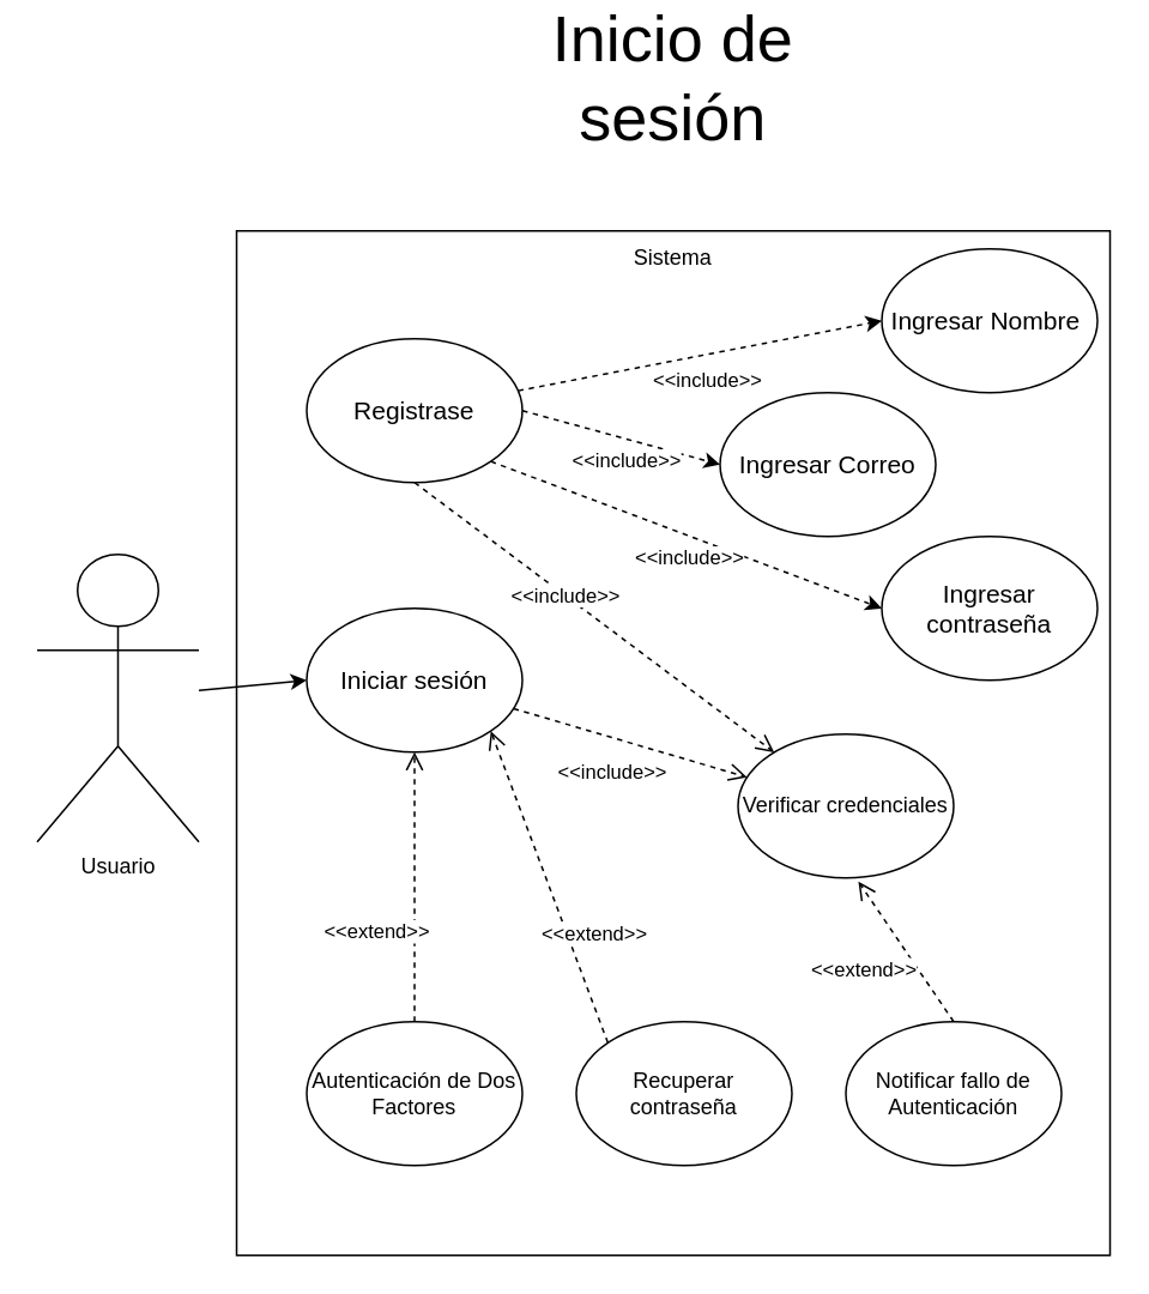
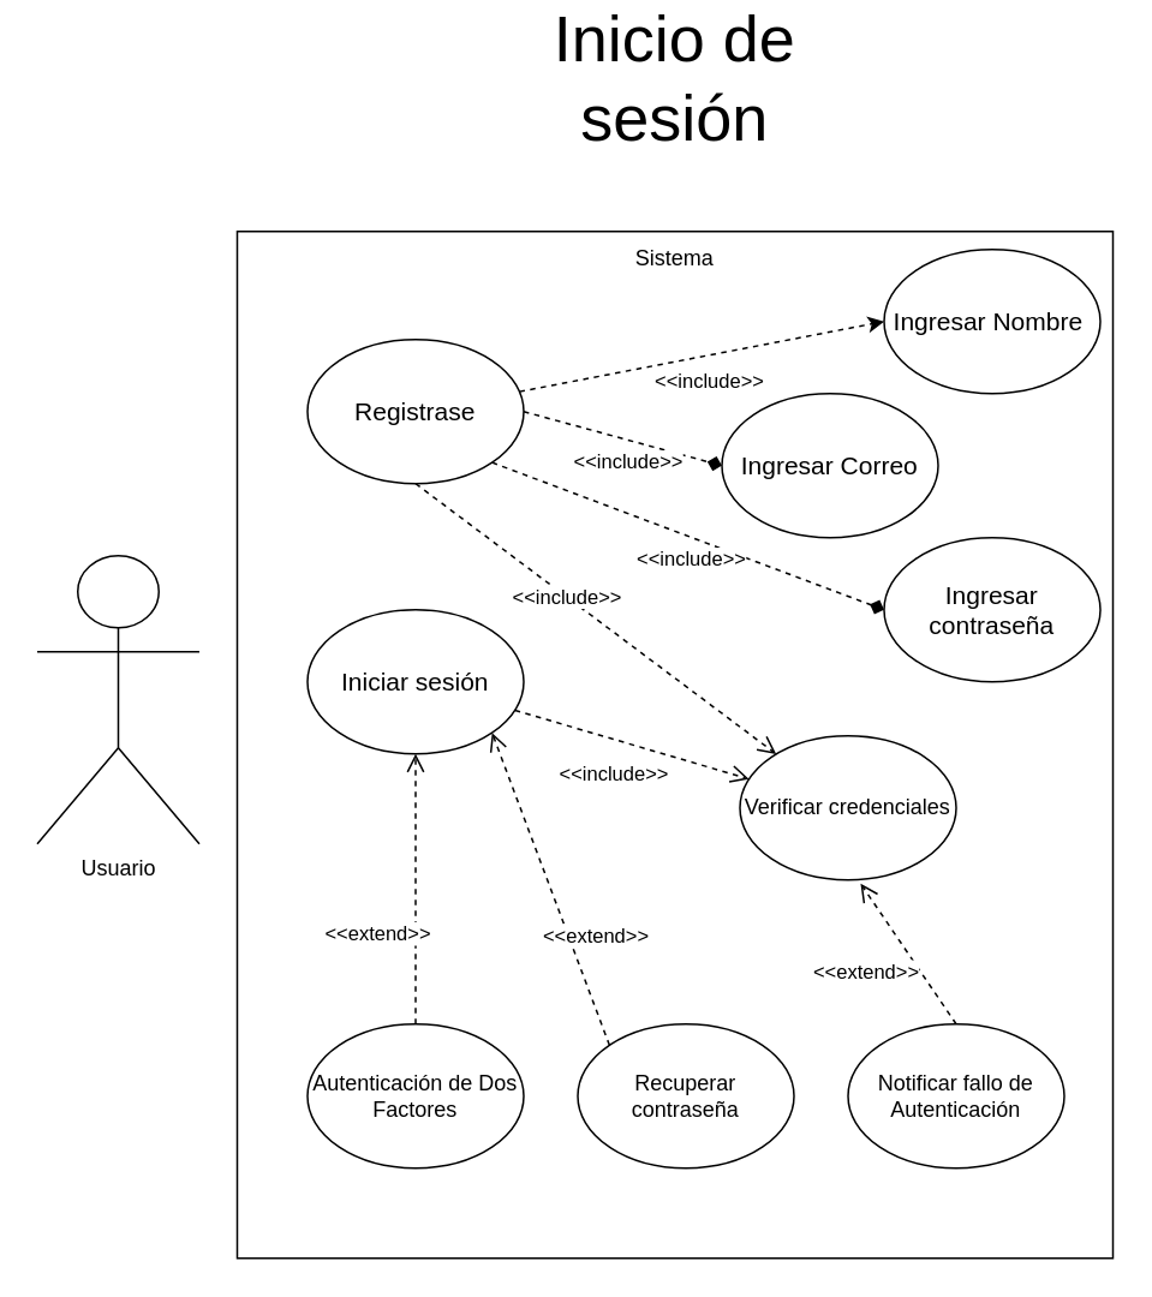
- <mxCell id="20" style="rounded=0;orthogonalLoop=1;jettySize=auto;html=1;entryX=0;entryY=0.5;entryDx=0;entryDy=0;dashed=1;exitX=1;exitY=0.5;exitDx=0;exitDy=0;" edge="1" parent="1" target="22" source="18"><mxGeometry relative="1" as="geometry"><mxPoint x="290" y="303" as="sourcePoint" /></mxGeometry></mxCell>
+ <mxCell id="20" style="rounded=0;orthogonalLoop=1;jettySize=auto;html=1;entryX=0;entryY=0.5;entryDx=0;entryDy=0;dashed=1;exitX=1;exitY=0.5;exitDx=0;exitDy=0;endArrow=diamond;" edge="1" parent="1" target="22" source="18"><mxGeometry relative="1" as="geometry"><mxPoint x="290" y="303" as="sourcePoint" /></mxGeometry></mxCell>
- <mxCell id="23" style="rounded=0;orthogonalLoop=1;jettySize=auto;html=1;entryX=0;entryY=0.5;entryDx=0;entryDy=0;dashed=1;exitX=1;exitY=1;exitDx=0;exitDy=0;" edge="1" parent="1" target="25" source="18"><mxGeometry relative="1" as="geometry"><mxPoint x="369" y="343" as="sourcePoint" /></mxGeometry></mxCell>
+ <mxCell id="23" style="rounded=0;orthogonalLoop=1;jettySize=auto;html=1;entryX=0;entryY=0.5;entryDx=0;entryDy=0;dashed=1;exitX=1;exitY=1;exitDx=0;exitDy=0;endArrow=diamond;" edge="1" parent="1" target="25" source="18"><mxGeometry relative="1" as="geometry"><mxPoint x="369" y="343" as="sourcePoint" /></mxGeometry></mxCell>
- <mxCell id="15" value="" style="endArrow=classic;html=1;rounded=0;entryX=0;entryY=0.5;entryDx=0;entryDy=0;" parent="1" source="5" target="6" edge="1"><mxGeometry width="50" height="50" relative="1" as="geometry"><mxPoint x="134" y="386.087" as="sourcePoint" /><mxPoint x="48" y="127" as="targetPoint" /></mxGeometry></mxCell>
